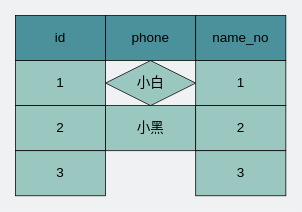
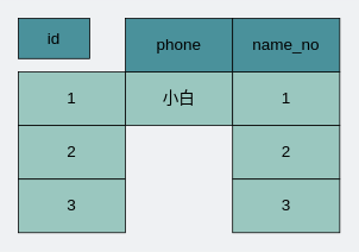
- <mxCell id="8" value="id" style="rounded=0;whiteSpace=wrap;html=1;fillColor=#4A919B;gradientColor=none;fontSize=18;" parent="1" vertex="1"><mxGeometry x="20" y="20" width="120" height="60" as="geometry" /></mxCell>
+ <mxCell id="8" value="id" style="rounded=0;whiteSpace=wrap;html=1;fillColor=#4A919B;gradientColor=none;fontSize=18;" parent="1" vertex="1"><mxGeometry x="20" y="20" width="80" height="45" as="geometry" /></mxCell>
- <mxCell id="3" value="小白" style="rhombus;whiteSpace=wrap;html=1;fillColor=#9AC7BF;gradientColor=none;fontSize=18;" parent="1" vertex="1"><mxGeometry x="140" y="80" width="120" height="60" as="geometry" /></mxCell>
+ <mxCell id="3" value="小白" style="rounded=0;whiteSpace=wrap;html=1;fillColor=#9AC7BF;gradientColor=none;fontSize=18;" parent="1" vertex="1"><mxGeometry x="140" y="80" width="120" height="60" as="geometry" /></mxCell>
- <mxCell id="6" value="小黑" style="rounded=0;whiteSpace=wrap;html=1;fillColor=#9AC7BF;gradientColor=none;fontSize=18;" parent="1" vertex="1"><mxGeometry x="140" y="140" width="120" height="60" as="geometry" /></mxCell>
